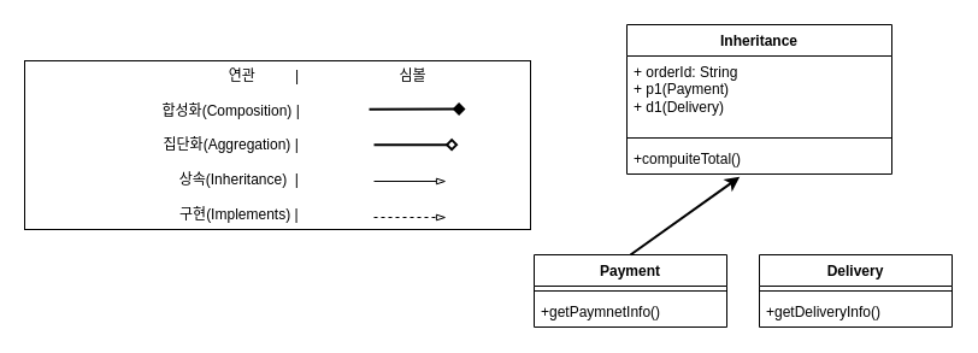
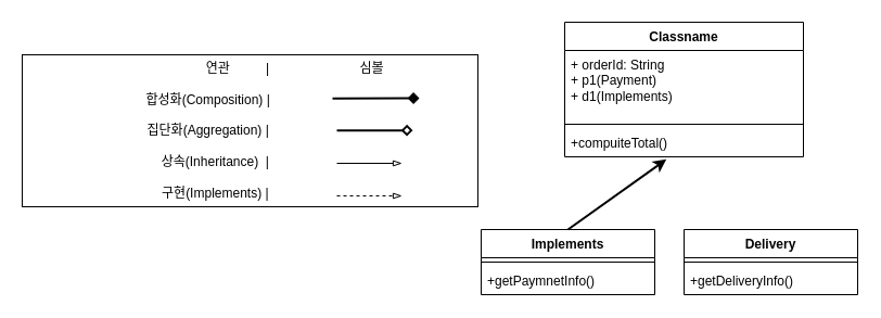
- <mxCell id="7" value="Inheritance" style="swimlane;fontStyle=1;align=center;verticalAlign=top;childLayout=stackLayout;horizontal=1;startSize=26;horizontalStack=0;resizeParent=1;resizeParentMax=0;resizeLast=0;collapsible=1;marginBottom=0;whiteSpace=wrap;html=1;" vertex="1" parent="1"><mxGeometry x="520" y="20" width="220" height="124" as="geometry" /></mxCell>
+ <mxCell id="7" value="Classname" style="swimlane;fontStyle=1;align=center;verticalAlign=top;childLayout=stackLayout;horizontal=1;startSize=26;horizontalStack=0;resizeParent=1;resizeParentMax=0;resizeLast=0;collapsible=1;marginBottom=0;whiteSpace=wrap;html=1;" vertex="1" parent="1"><mxGeometry x="520" y="20" width="220" height="124" as="geometry" /></mxCell>
- <mxCell id="8" value="+ orderId: String&lt;div&gt;+ p1(Payment)&lt;/div&gt;&lt;div&gt;+ d1(Delivery)&lt;/div&gt;" style="text;strokeColor=none;fillColor=none;align=left;verticalAlign=top;spacingLeft=4;spacingRight=4;overflow=hidden;rotatable=0;points=[[0,0.5],[1,0.5]];portConstraint=eastwest;whiteSpace=wrap;html=1;" vertex="1" parent="7"><mxGeometry y="26" width="220" height="64" as="geometry" /></mxCell>
+ <mxCell id="8" value="+ orderId: String&lt;div&gt;+ p1(Payment)&lt;/div&gt;&lt;div&gt;+ d1(Implements)&lt;/div&gt;" style="text;strokeColor=none;fillColor=none;align=left;verticalAlign=top;spacingLeft=4;spacingRight=4;overflow=hidden;rotatable=0;points=[[0,0.5],[1,0.5]];portConstraint=eastwest;whiteSpace=wrap;html=1;" vertex="1" parent="7"><mxGeometry y="26" width="220" height="64" as="geometry" /></mxCell>
- <mxCell id="11" value="Payment" style="swimlane;fontStyle=1;align=center;verticalAlign=top;childLayout=stackLayout;horizontal=1;startSize=26;horizontalStack=0;resizeParent=1;resizeParentMax=0;resizeLast=0;collapsible=1;marginBottom=0;whiteSpace=wrap;html=1;" vertex="1" parent="1"><mxGeometry x="443" y="211" width="160" height="60" as="geometry" /></mxCell>
+ <mxCell id="11" value="Implements" style="swimlane;fontStyle=1;align=center;verticalAlign=top;childLayout=stackLayout;horizontal=1;startSize=26;horizontalStack=0;resizeParent=1;resizeParentMax=0;resizeLast=0;collapsible=1;marginBottom=0;whiteSpace=wrap;html=1;" vertex="1" parent="1"><mxGeometry x="443" y="211" width="160" height="60" as="geometry" /></mxCell>
